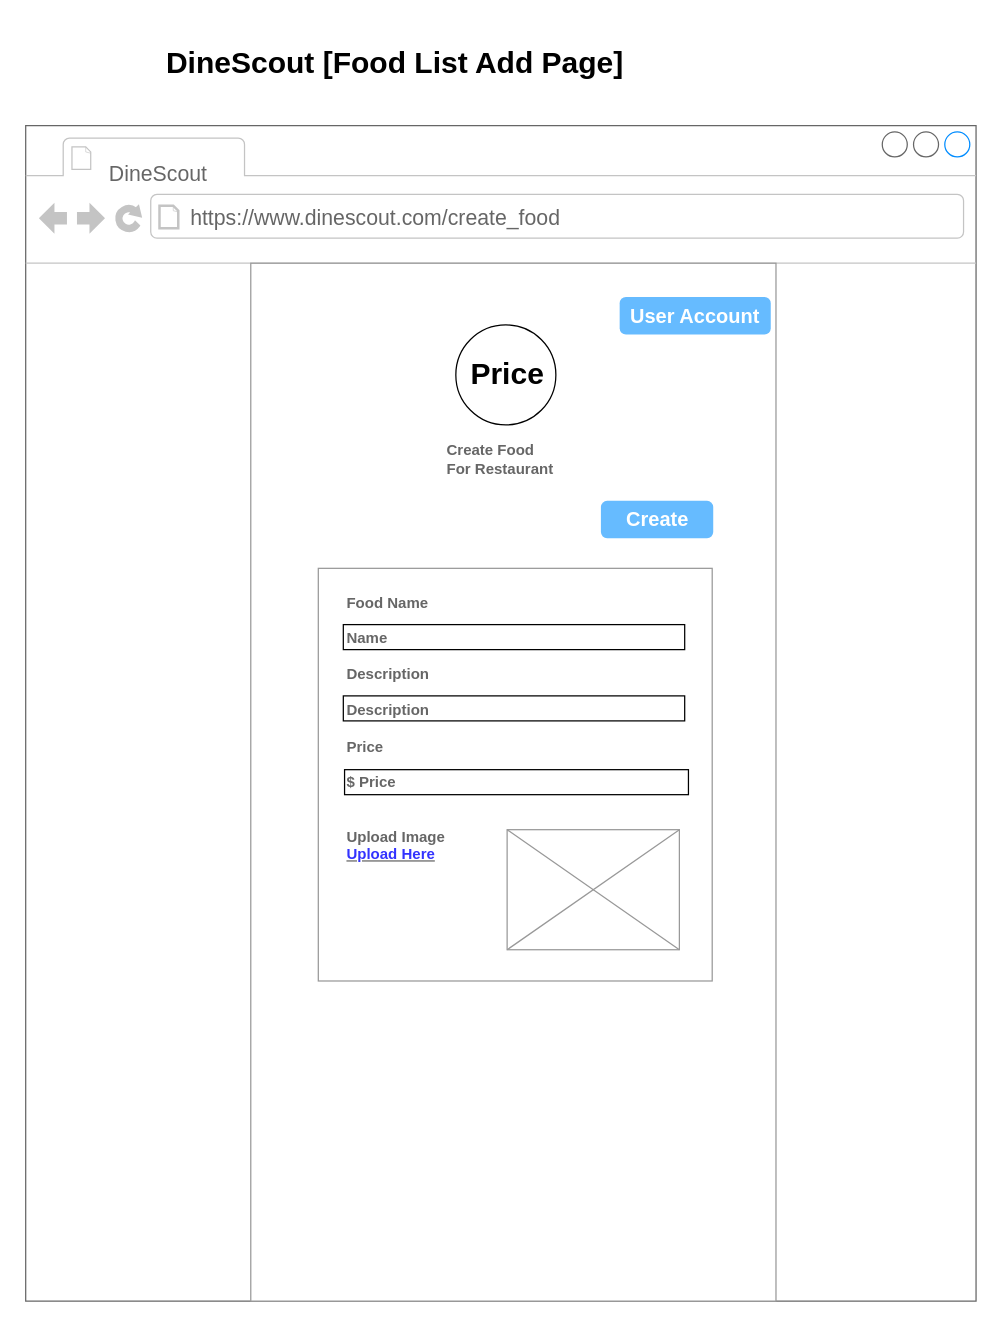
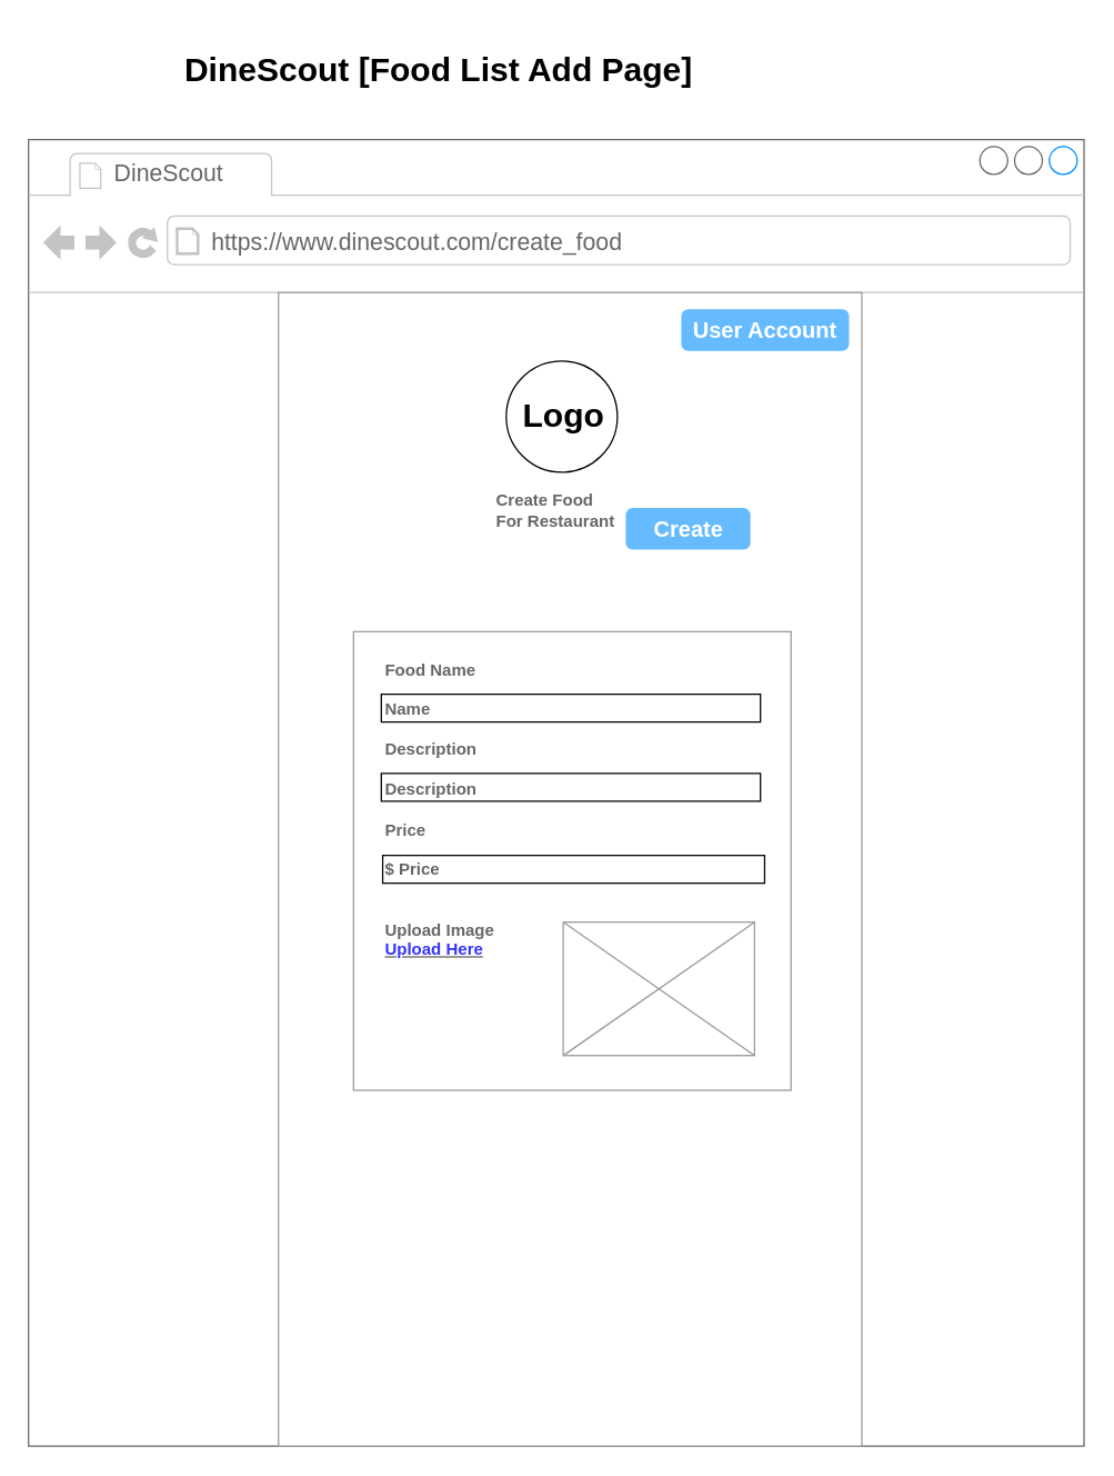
- <mxCell id="3" value="DineScout" style="strokeWidth=1;shadow=0;dashed=0;align=center;html=1;shape=mxgraph.mockup.containers.anchor;fontSize=17;fontColor=#666666;align=left;whiteSpace=wrap;" vertex="1" parent="2"><mxGeometry x="65" y="27" width="110" height="26" as="geometry" /></mxCell>
+ <mxCell id="3" value="DineScout" style="strokeWidth=1;shadow=0;dashed=0;align=center;html=1;shape=mxgraph.mockup.containers.anchor;fontSize=17;fontColor=#666666;align=left;whiteSpace=wrap;" vertex="1" parent="2"><mxGeometry x="60" y="12" width="110" height="26" as="geometry" /></mxCell>
- <mxCell id="10" value="User Account" style="strokeWidth=1;shadow=0;dashed=0;align=center;html=1;shape=mxgraph.mockup.forms.rrect;rSize=5;strokeColor=none;fontColor=#ffffff;fillColor=#66bbff;fontSize=16;fontStyle=1;" vertex="1" parent="5"><mxGeometry x="295" y="27" width="120.82" height="30" as="geometry" /></mxCell>
+ <mxCell id="10" value="User Account" style="strokeWidth=1;shadow=0;dashed=0;align=center;html=1;shape=mxgraph.mockup.forms.rrect;rSize=5;strokeColor=none;fontColor=#ffffff;fillColor=#66bbff;fontSize=16;fontStyle=1;" vertex="1" parent="5"><mxGeometry x="290" y="12" width="120.82" height="30" as="geometry" /></mxCell>
- <mxCell id="8" value="Price" style="text;strokeColor=none;fillColor=none;html=1;fontSize=24;fontStyle=1;verticalAlign=middle;align=center;" vertex="1" parent="5"><mxGeometry x="100" y="66.61" width="210" height="45.39" as="geometry" /></mxCell>
+ <mxCell id="8" value="Logo" style="text;strokeColor=none;fillColor=none;html=1;fontSize=24;fontStyle=1;verticalAlign=middle;align=center;" vertex="1" parent="5"><mxGeometry x="100" y="66.61" width="210" height="45.39" as="geometry" /></mxCell>
- <mxCell id="9" value="Create" style="strokeWidth=1;shadow=0;dashed=0;align=center;html=1;shape=mxgraph.mockup.forms.rrect;rSize=5;strokeColor=none;fontColor=#ffffff;fillColor=#66bbff;fontSize=16;fontStyle=1;" vertex="1" parent="5"><mxGeometry x="280" y="190" width="89.82" height="30" as="geometry" /></mxCell>
+ <mxCell id="9" value="Create" style="strokeWidth=1;shadow=0;dashed=0;align=center;html=1;shape=mxgraph.mockup.forms.rrect;rSize=5;strokeColor=none;fontColor=#ffffff;fillColor=#66bbff;fontSize=16;fontStyle=1;" vertex="1" parent="5"><mxGeometry x="250" y="155" width="89.82" height="30" as="geometry" /></mxCell>
